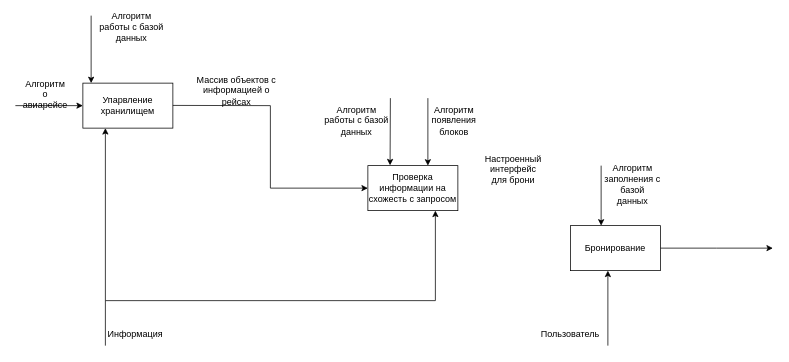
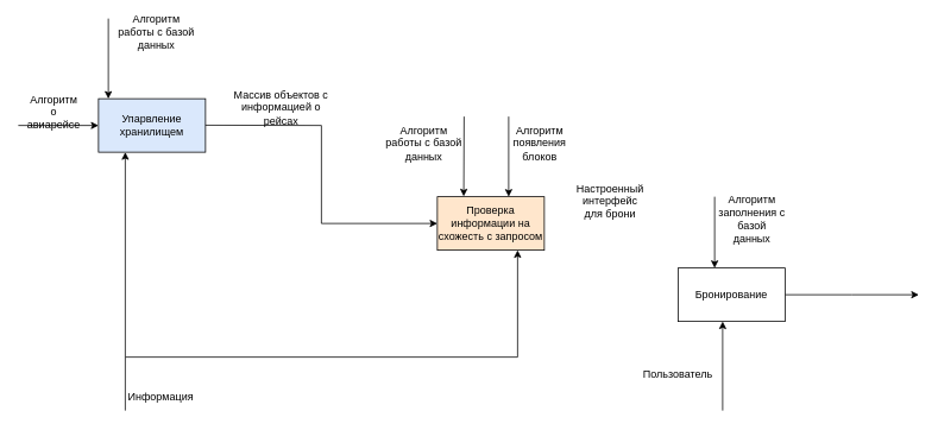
- <mxCell id="3" value="Упарвление хранилищем" style="rounded=0;whiteSpace=wrap;html=1;" parent="1" vertex="1"><mxGeometry x="110" y="110" width="120" height="60" as="geometry" /></mxCell>
+ <mxCell id="3" value="Упарвление хранилищем" style="rounded=0;whiteSpace=wrap;html=1;fillColor=#dae8fc;" parent="1" vertex="1"><mxGeometry x="110" y="110" width="120" height="60" as="geometry" /></mxCell>
- <mxCell id="2" value="Проверка информации на схожесть с запросом" style="rounded=0;whiteSpace=wrap;html=1;" parent="1" vertex="1"><mxGeometry x="490" y="220" width="120" height="60" as="geometry" /></mxCell>
+ <mxCell id="2" value="Проверка информации на схожесть с запросом" style="rounded=0;whiteSpace=wrap;html=1;fillColor=#ffe6cc;" parent="1" vertex="1"><mxGeometry x="490" y="220" width="120" height="60" as="geometry" /></mxCell>
- <mxCell id="20" value="Пользователь" style="text;html=1;align=center;verticalAlign=middle;whiteSpace=wrap;rounded=0;" parent="1" vertex="1"><mxGeometry x="730" y="430" width="60" height="30" as="geometry" /></mxCell>
+ <mxCell id="20" value="Пользователь" style="text;html=1;align=center;verticalAlign=middle;whiteSpace=wrap;rounded=0;" parent="1" vertex="1"><mxGeometry x="730" y="405" width="60" height="30" as="geometry" /></mxCell>
